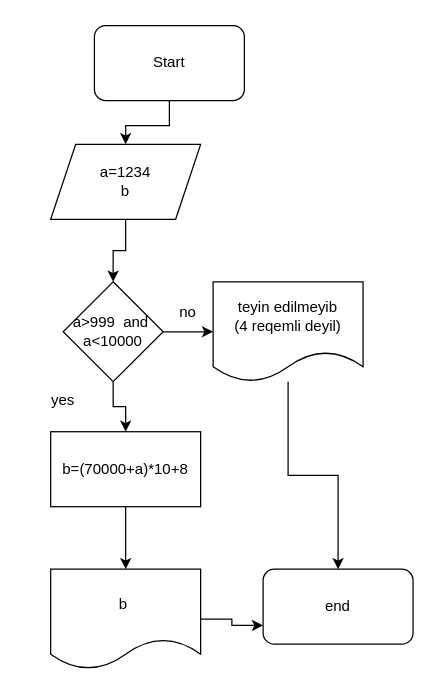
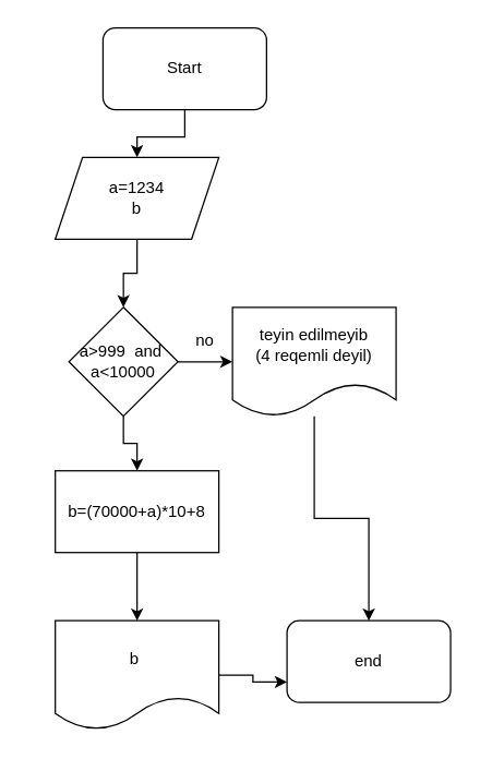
- <mxCell id="15" value="yes" style="text;html=1;strokeColor=none;fillColor=none;align=center;verticalAlign=middle;whiteSpace=wrap;rounded=0;" vertex="1" parent="1"><mxGeometry x="20" y="305" width="60" height="30" as="geometry" /></mxCell>
